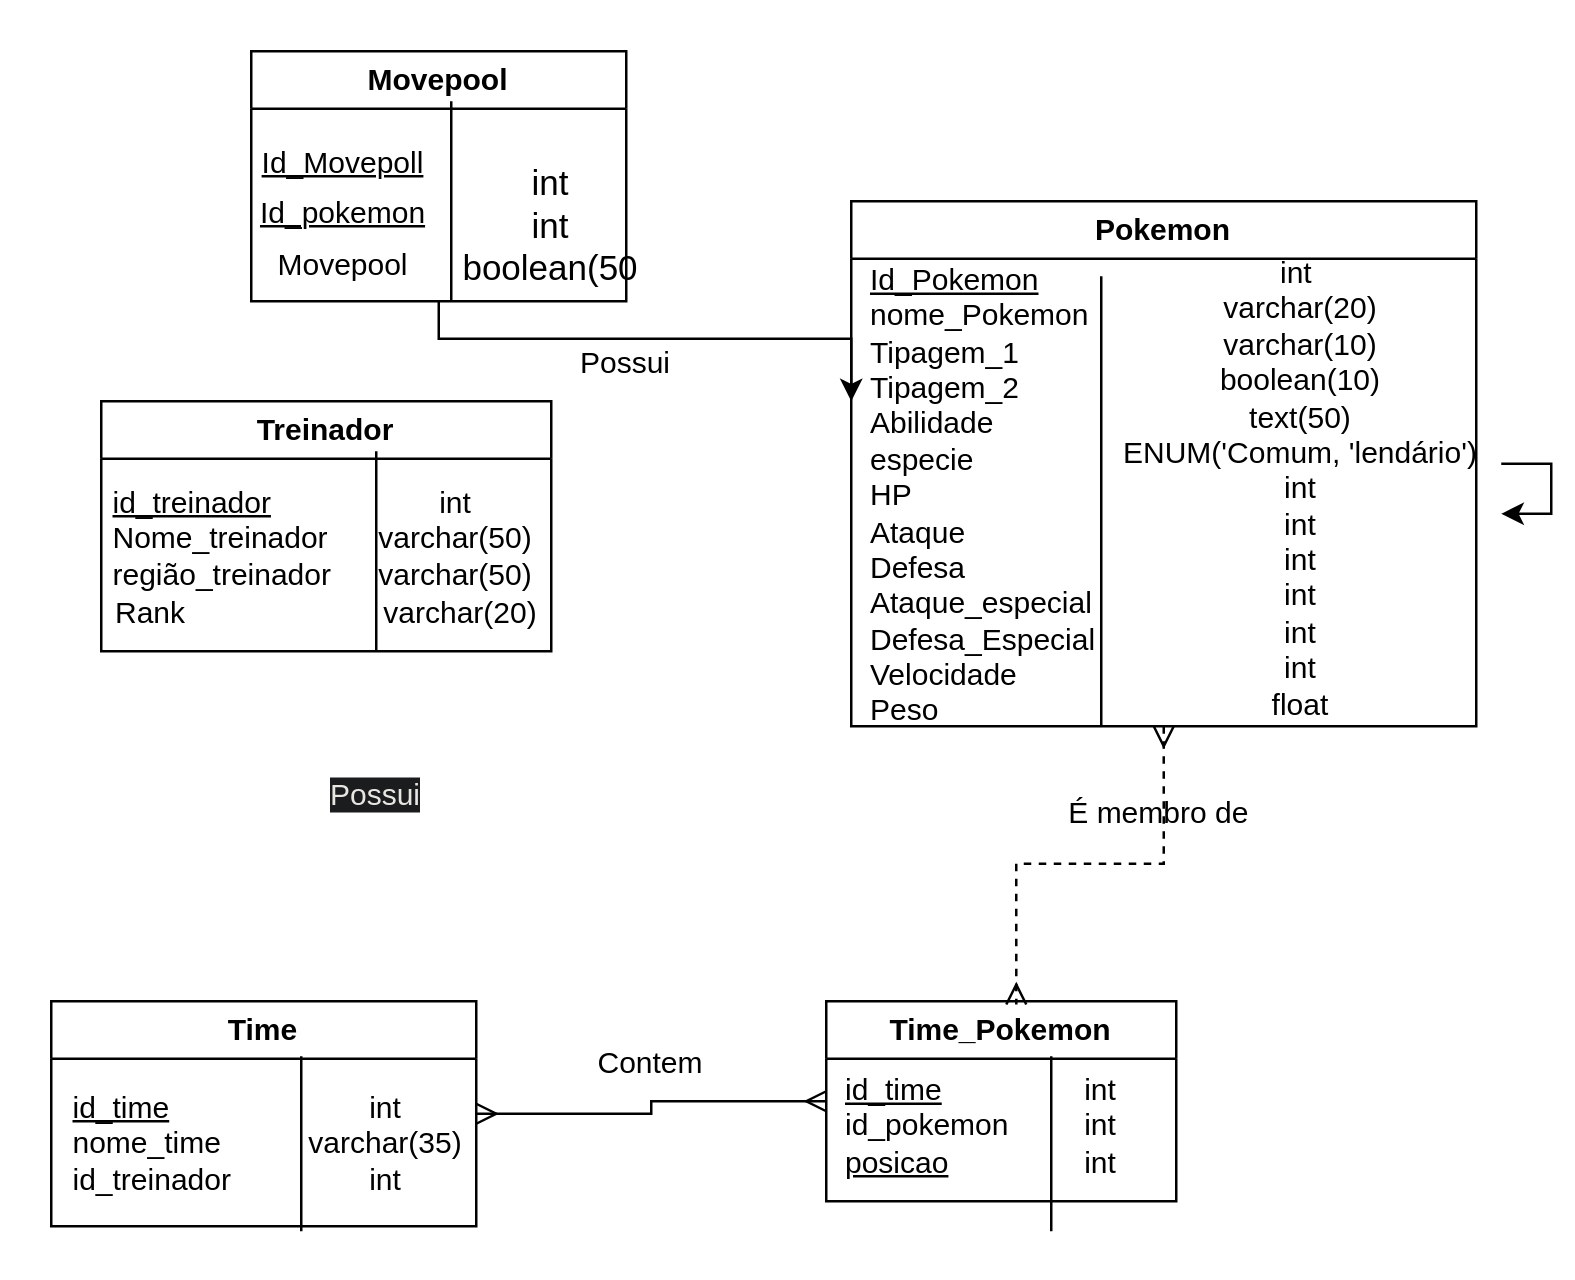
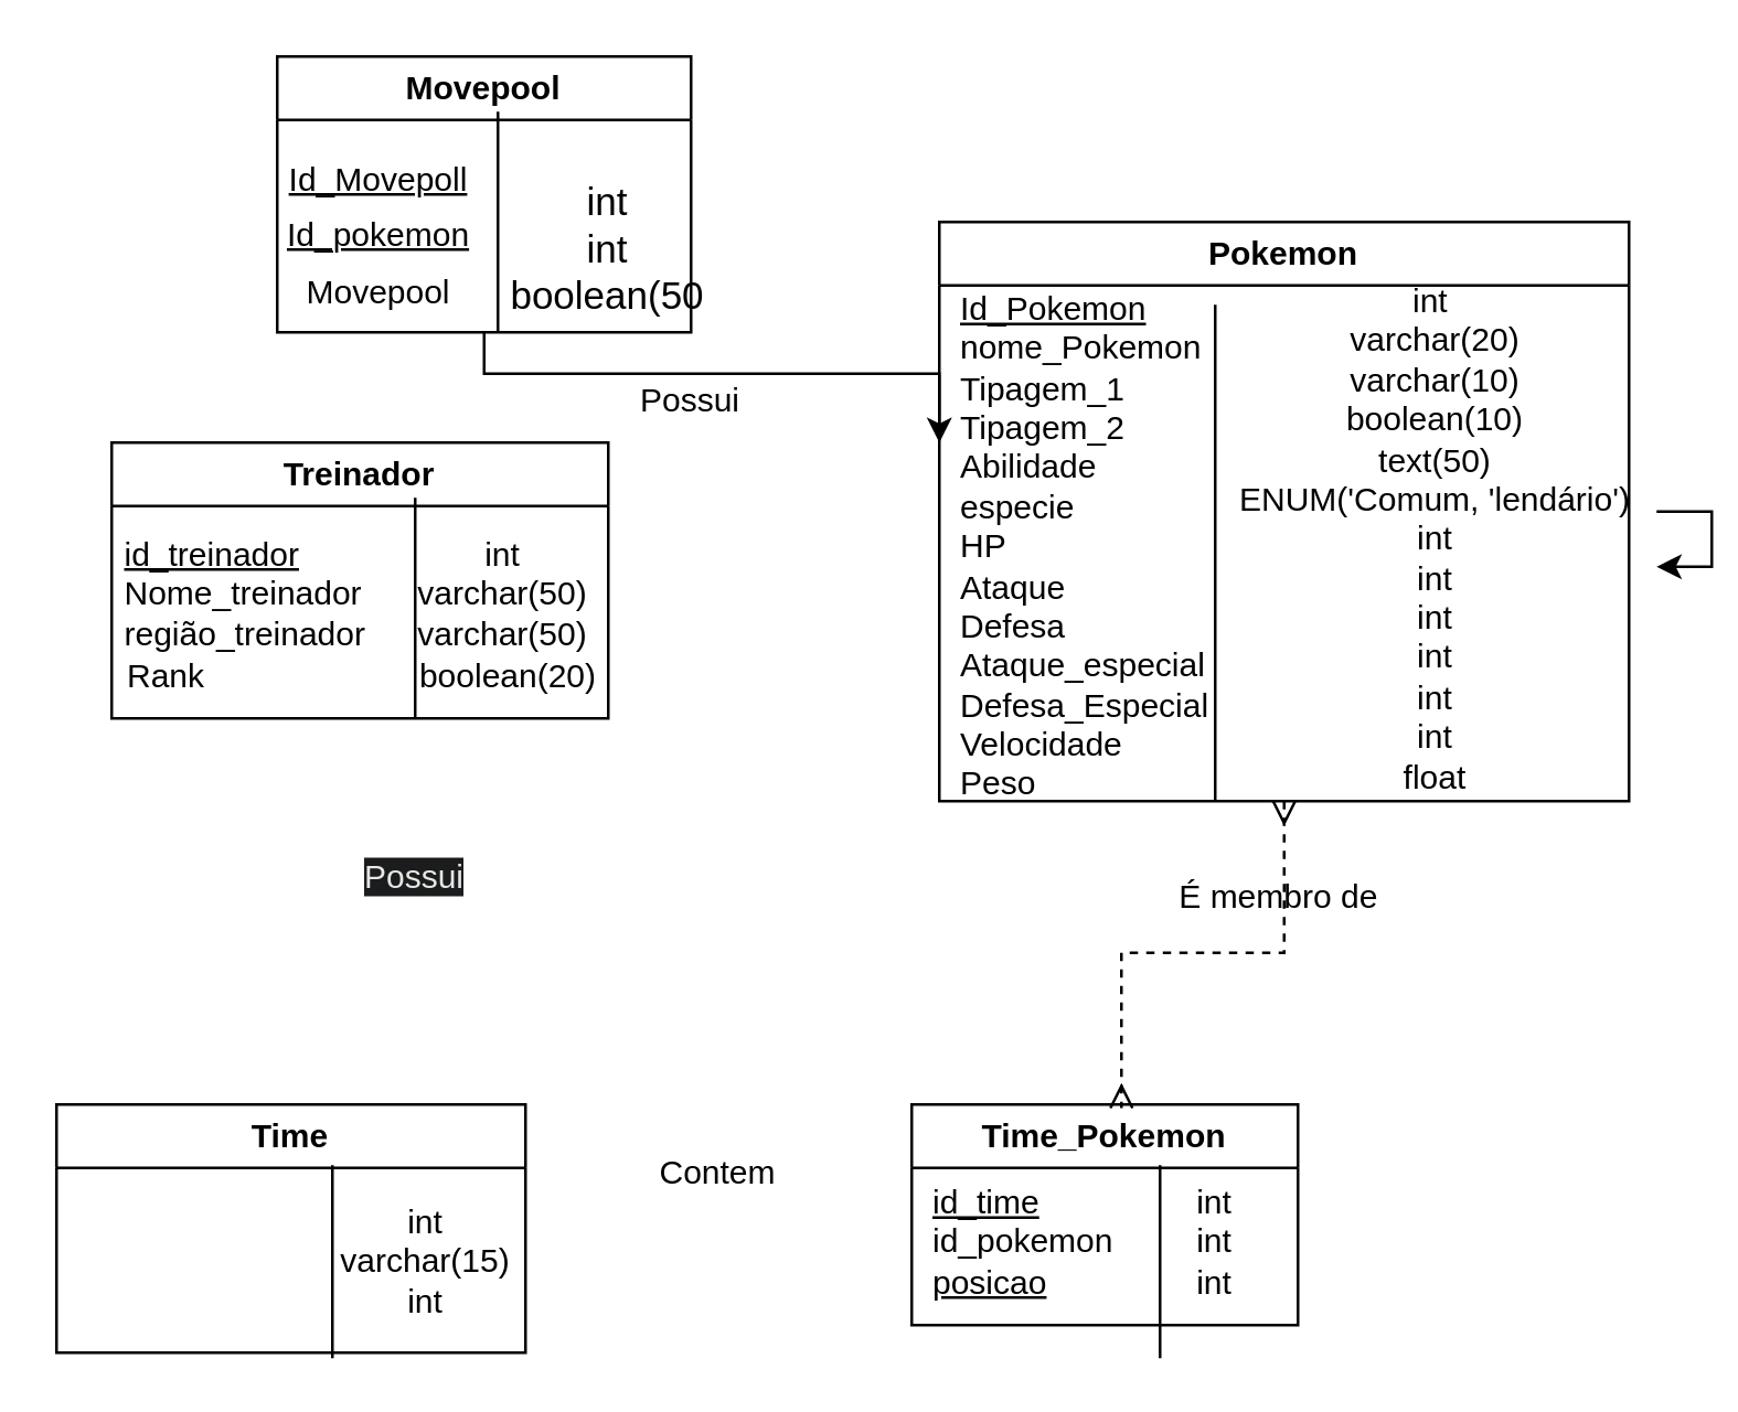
- <mxCell id="12" value="varchar(20)" style="text;html=1;align=center;verticalAlign=middle;whiteSpace=wrap;rounded=0;" vertex="1" parent="7"><mxGeometry x="114" y="70" width="60" height="30" as="geometry" /></mxCell>
+ <mxCell id="12" value="boolean(20)" style="text;html=1;align=center;verticalAlign=middle;whiteSpace=wrap;rounded=0;" vertex="1" parent="7"><mxGeometry x="114" y="70" width="60" height="30" as="geometry" /></mxCell>
- <mxCell id="13" style="edgeStyle=orthogonalEdgeStyle;rounded=0;orthogonalLoop=1;jettySize=auto;html=1;exitX=1;exitY=0.5;exitDx=0;exitDy=0;entryX=0;entryY=0.5;entryDx=0;entryDy=0;endArrow=ERmany;endFill=0;startArrow=ERmany;startFill=0;" edge="1" parent="1" source="14" target="18"><mxGeometry relative="1" as="geometry" /></mxCell>
- <mxCell id="15" value="&lt;u&gt;id_time&lt;/u&gt;&lt;div&gt;nome_time&lt;/div&gt;&lt;div&gt;id_treinador&lt;/div&gt;" style="text;html=1;align=left;verticalAlign=middle;whiteSpace=wrap;rounded=0;" vertex="1" parent="14"><mxGeometry x="7" y="42" width="60" height="30" as="geometry" /></mxCell>
- <mxCell id="17" value="int&lt;div&gt;varchar(35)&lt;/div&gt;&lt;div&gt;int&lt;/div&gt;" style="text;html=1;align=center;verticalAlign=middle;whiteSpace=wrap;rounded=0;" vertex="1" parent="14"><mxGeometry x="104" y="42" width="60" height="30" as="geometry" /></mxCell>
+ <mxCell id="17" value="int&lt;div&gt;varchar(15)&lt;/div&gt;&lt;div&gt;int&lt;/div&gt;" style="text;html=1;align=center;verticalAlign=middle;whiteSpace=wrap;rounded=0;" vertex="1" parent="14"><mxGeometry x="104" y="42" width="60" height="30" as="geometry" /></mxCell>
